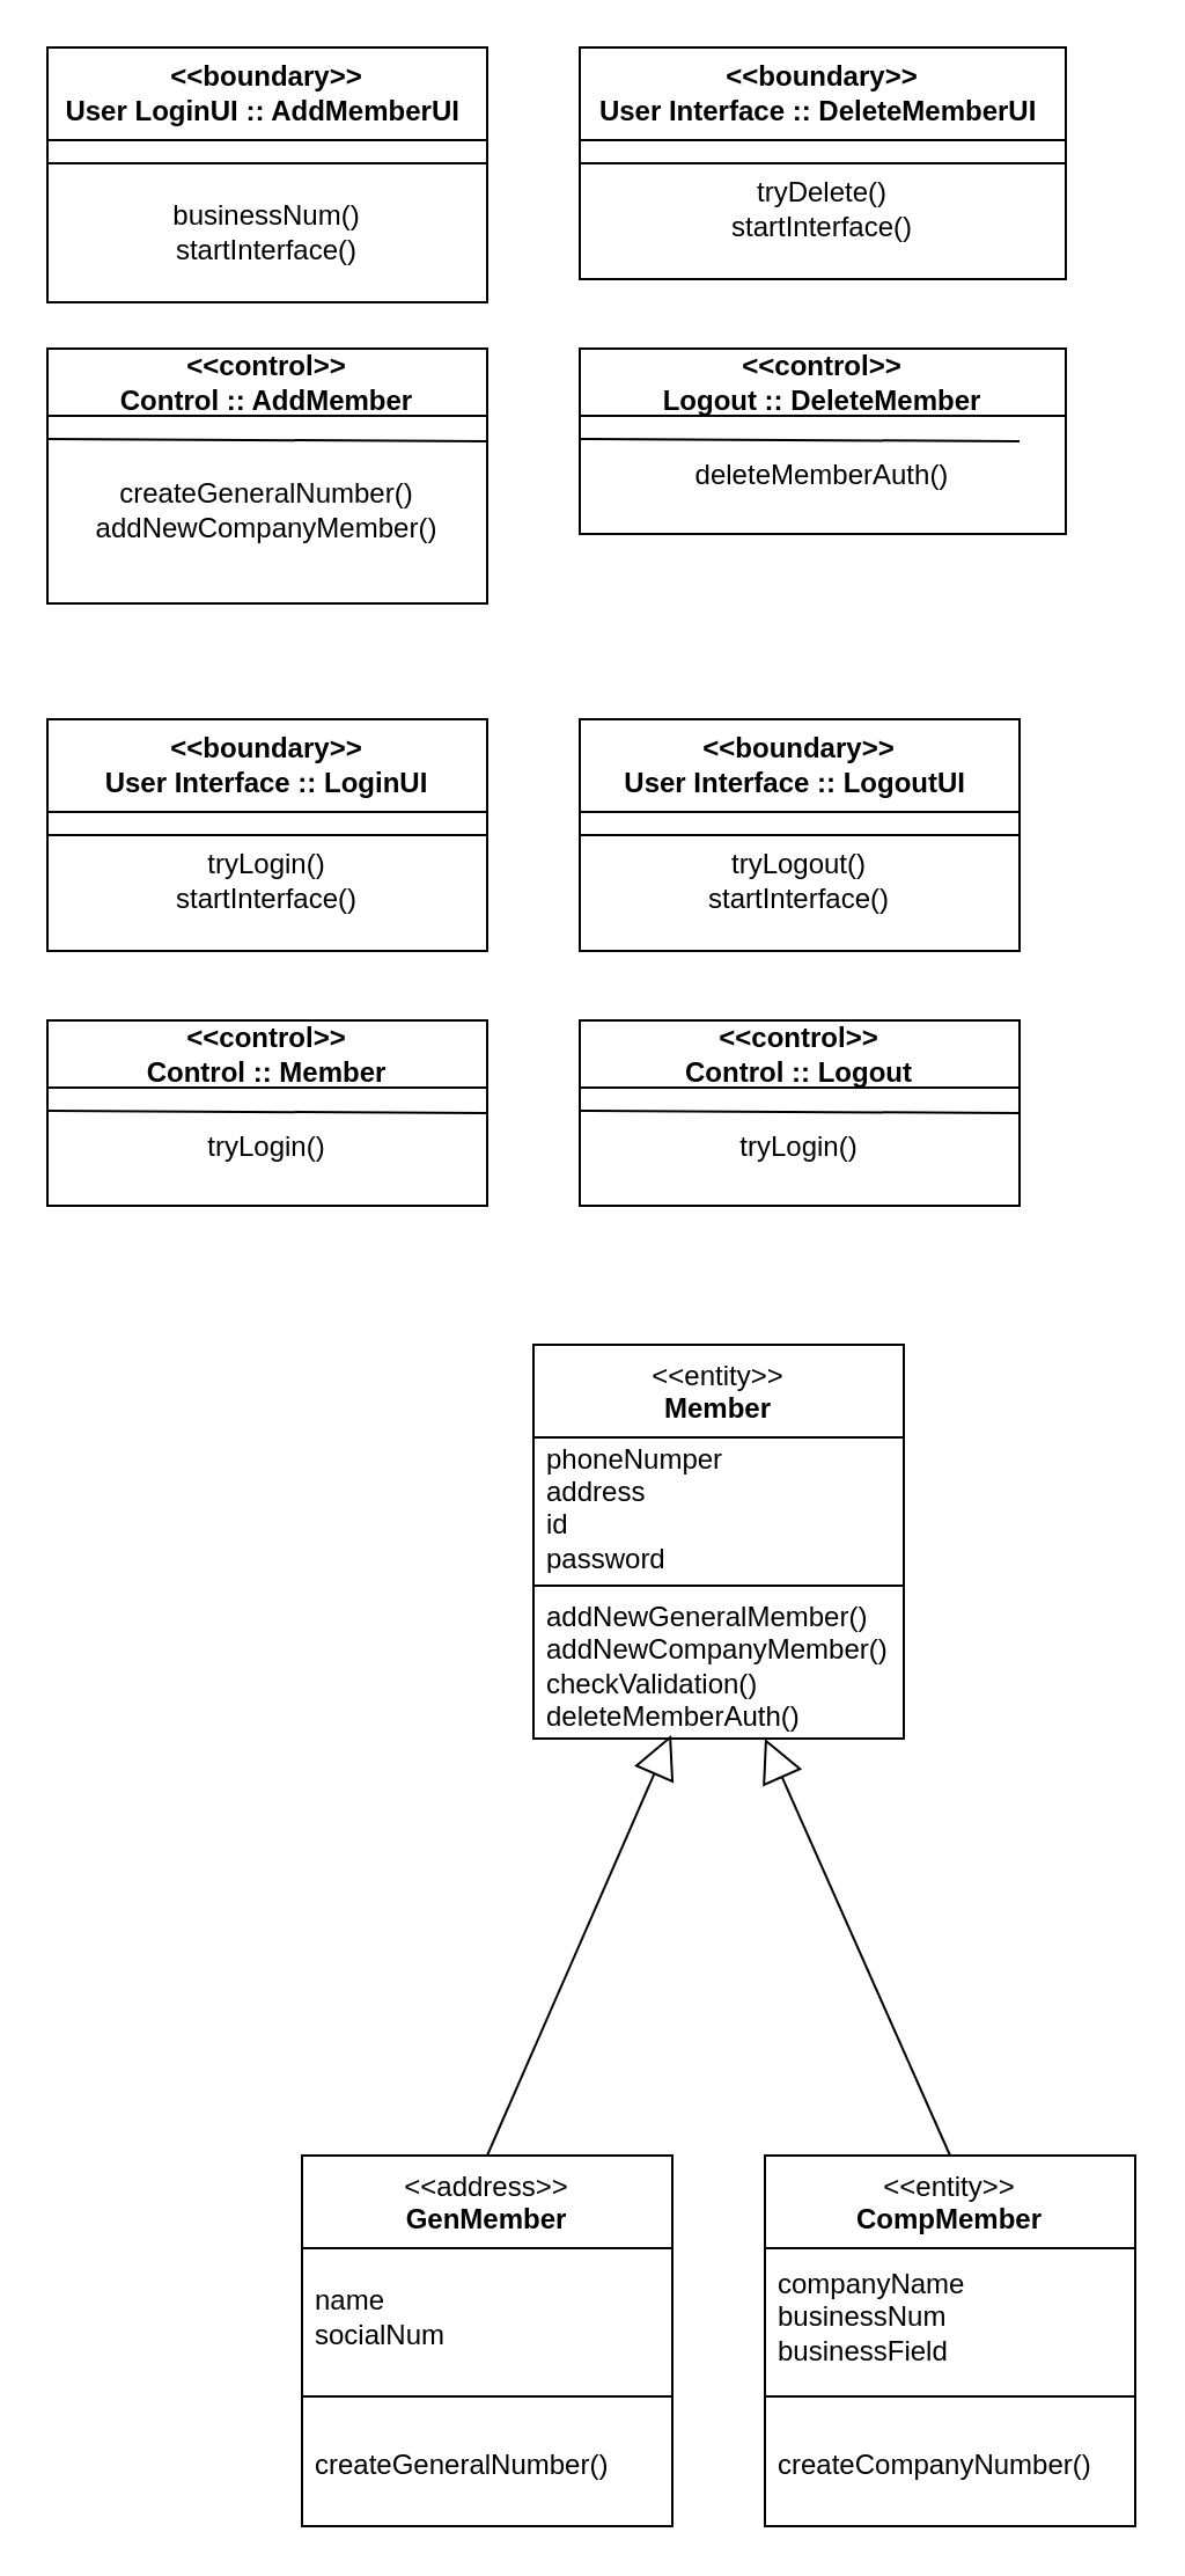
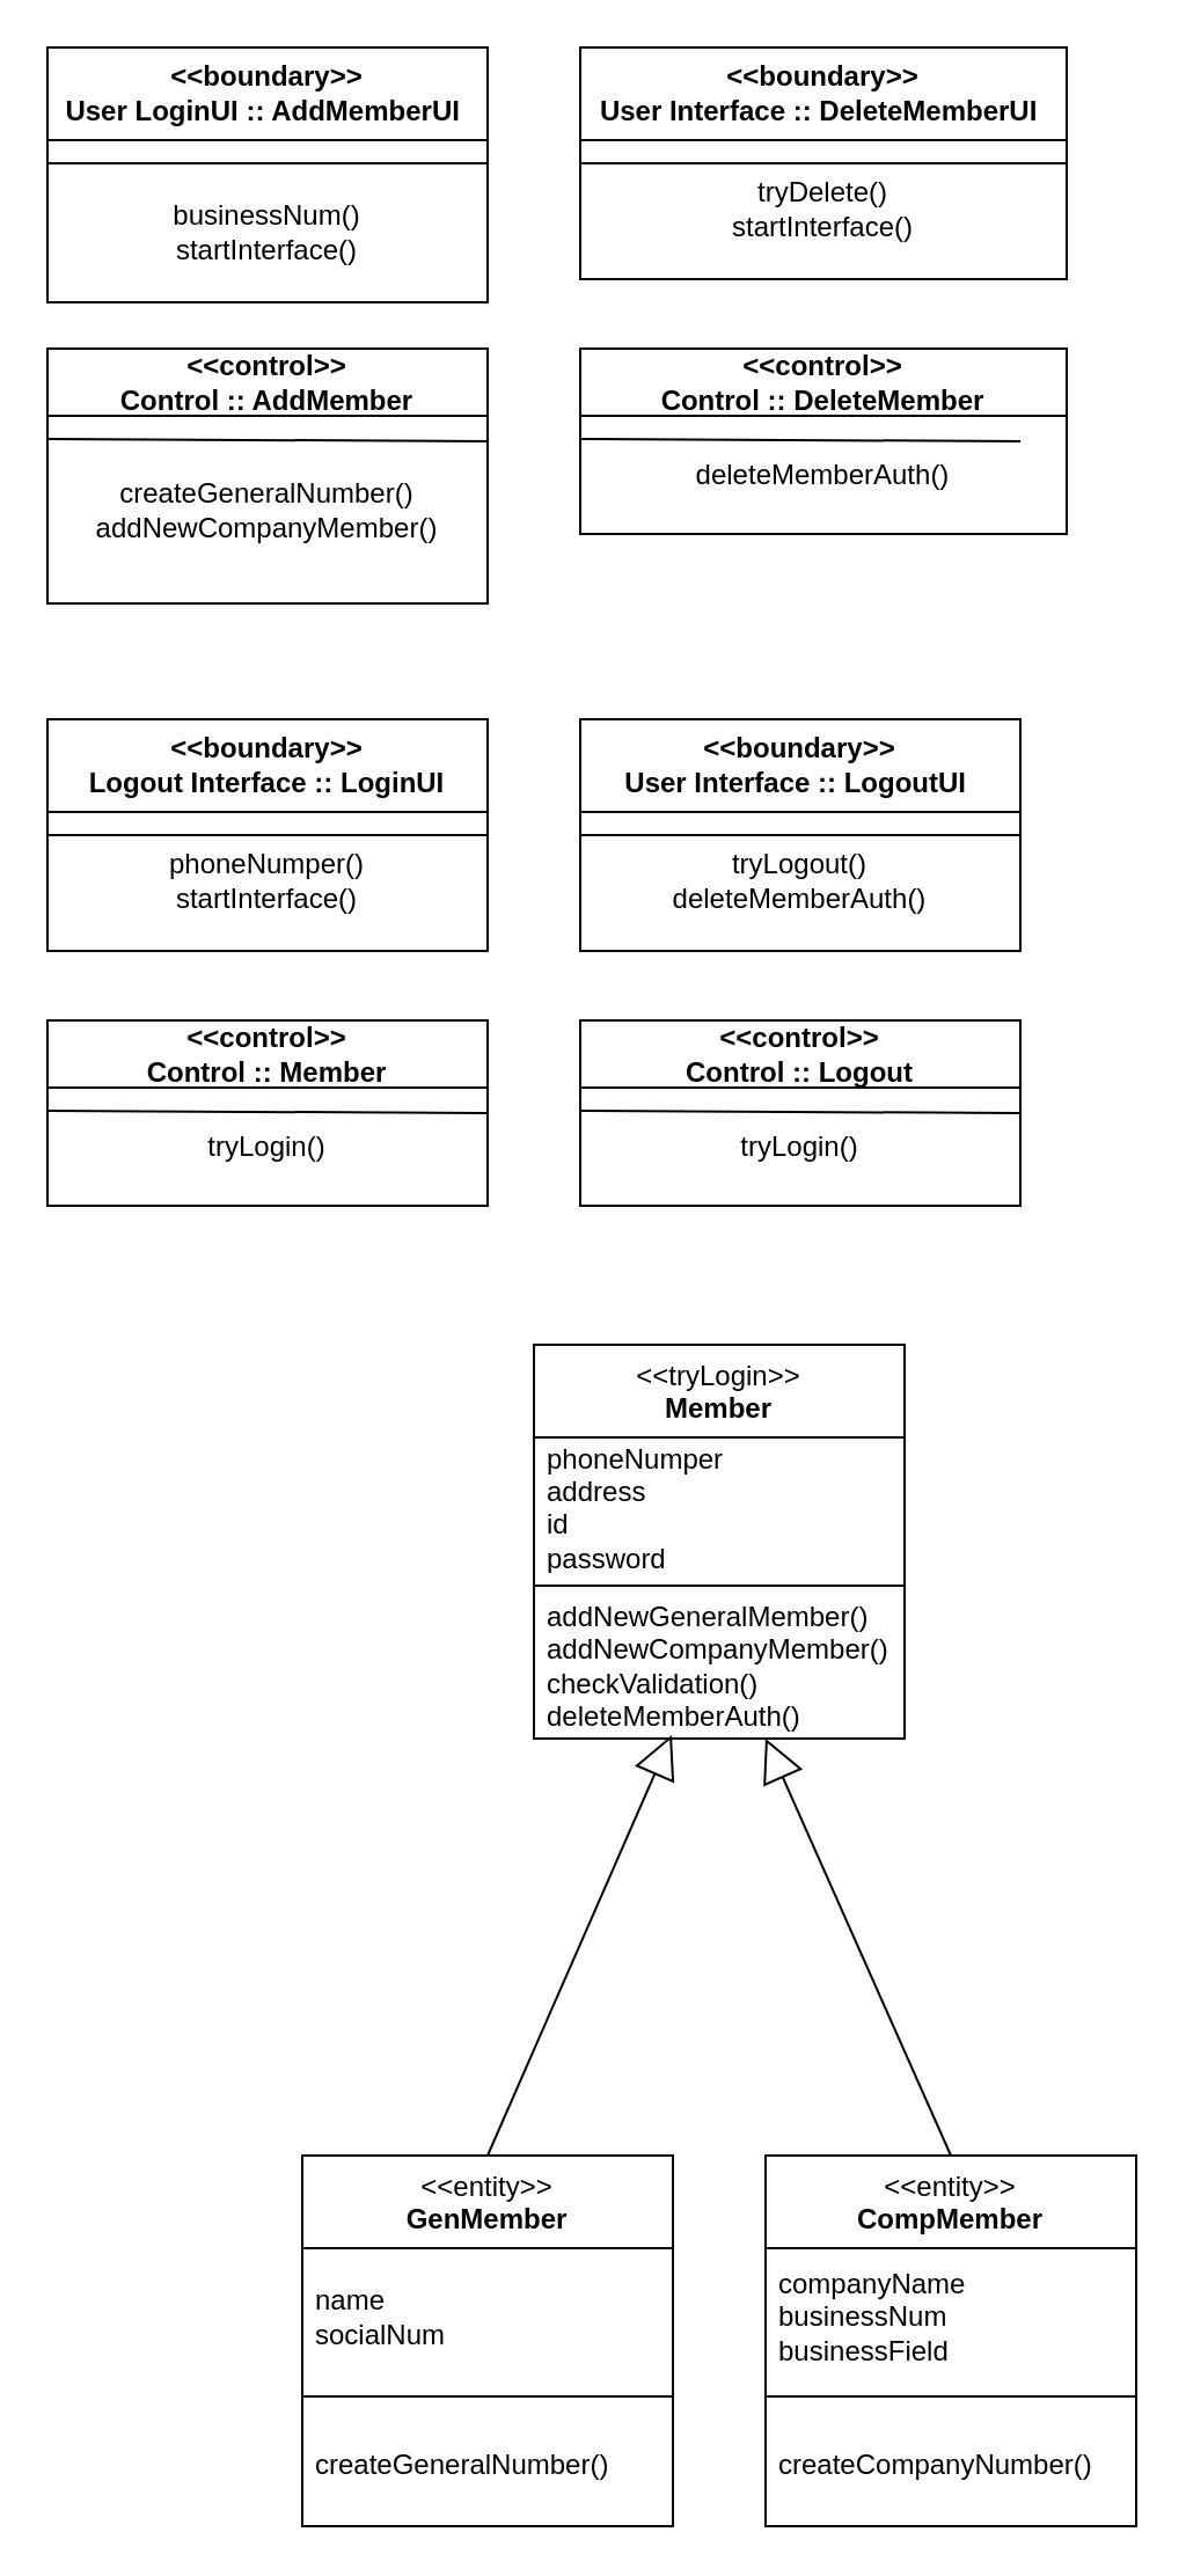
- <mxCell id="23" value="&amp;lt;&amp;lt;control&amp;gt;&amp;gt;&lt;br&gt;Logout :: DeleteMember" style="swimlane;fontStyle=1;align=center;verticalAlign=middle;childLayout=stackLayout;horizontal=1;startSize=29;horizontalStack=0;resizeParent=1;resizeParentMax=0;resizeLast=0;collapsible=0;marginBottom=0;html=1;whiteSpace=wrap;" vertex="1" parent="1"><mxGeometry x="250" y="150" width="210" height="80" as="geometry" /></mxCell>
+ <mxCell id="23" value="&amp;lt;&amp;lt;control&amp;gt;&amp;gt;&lt;br&gt;Control :: DeleteMember" style="swimlane;fontStyle=1;align=center;verticalAlign=middle;childLayout=stackLayout;horizontal=1;startSize=29;horizontalStack=0;resizeParent=1;resizeParentMax=0;resizeLast=0;collapsible=0;marginBottom=0;html=1;whiteSpace=wrap;" vertex="1" parent="1"><mxGeometry x="250" y="150" width="210" height="80" as="geometry" /></mxCell>
- <mxCell id="11" value="&amp;lt;&amp;lt;boundary&amp;gt;&amp;gt;&lt;br&gt;User Interface :: LoginUI" style="swimlane;fontStyle=1;align=center;verticalAlign=middle;childLayout=stackLayout;horizontal=1;startSize=40;horizontalStack=0;resizeParent=1;resizeParentMax=0;resizeLast=0;collapsible=0;marginBottom=0;html=1;whiteSpace=wrap;" vertex="1" parent="1"><mxGeometry x="20" y="310" width="190" height="100" as="geometry" /></mxCell>
+ <mxCell id="11" value="&amp;lt;&amp;lt;boundary&amp;gt;&amp;gt;&lt;br&gt;Logout Interface :: LoginUI" style="swimlane;fontStyle=1;align=center;verticalAlign=middle;childLayout=stackLayout;horizontal=1;startSize=40;horizontalStack=0;resizeParent=1;resizeParentMax=0;resizeLast=0;collapsible=0;marginBottom=0;html=1;whiteSpace=wrap;" vertex="1" parent="1"><mxGeometry x="20" y="310" width="190" height="100" as="geometry" /></mxCell>
- <mxCell id="13" value="tryLogin()&lt;br&gt;startInterface()" style="text;html=1;strokeColor=none;fillColor=none;align=center;verticalAlign=middle;whiteSpace=wrap;rounded=0;" vertex="1" parent="11"><mxGeometry y="40" width="190" height="60" as="geometry" /></mxCell>
+ <mxCell id="13" value="phoneNumper()&lt;br&gt;startInterface()" style="text;html=1;strokeColor=none;fillColor=none;align=center;verticalAlign=middle;whiteSpace=wrap;rounded=0;" vertex="1" parent="11"><mxGeometry y="40" width="190" height="60" as="geometry" /></mxCell>
- <mxCell id="7" value="tryLogout()&lt;br&gt;startInterface()" style="text;html=1;strokeColor=none;fillColor=none;align=center;verticalAlign=middle;whiteSpace=wrap;rounded=0;" vertex="1" parent="5"><mxGeometry y="40" width="190" height="60" as="geometry" /></mxCell>
+ <mxCell id="7" value="tryLogout()&lt;br&gt;deleteMemberAuth()" style="text;html=1;strokeColor=none;fillColor=none;align=center;verticalAlign=middle;whiteSpace=wrap;rounded=0;" vertex="1" parent="5"><mxGeometry y="40" width="190" height="60" as="geometry" /></mxCell>
- <mxCell id="29" value="&amp;lt;&amp;lt;entity&amp;gt;&amp;gt;&lt;br&gt;&lt;b&gt;Member&lt;/b&gt;" style="swimlane;fontStyle=0;align=center;verticalAlign=top;childLayout=stackLayout;horizontal=1;startSize=40;horizontalStack=0;resizeParent=1;resizeParentMax=0;resizeLast=0;collapsible=0;marginBottom=0;html=1;whiteSpace=wrap;" vertex="1" parent="1"><mxGeometry x="230" y="580" width="160" height="170" as="geometry" /></mxCell>
+ <mxCell id="29" value="&amp;lt;&amp;lt;tryLogin&amp;gt;&amp;gt;&lt;br&gt;&lt;b&gt;Member&lt;/b&gt;" style="swimlane;fontStyle=0;align=center;verticalAlign=top;childLayout=stackLayout;horizontal=1;startSize=40;horizontalStack=0;resizeParent=1;resizeParentMax=0;resizeLast=0;collapsible=0;marginBottom=0;html=1;whiteSpace=wrap;" vertex="1" parent="1"><mxGeometry x="230" y="580" width="160" height="170" as="geometry" /></mxCell>
- <mxCell id="33" value="&amp;lt;&amp;lt;address&amp;gt;&amp;gt;&lt;br&gt;&lt;b&gt;GenMember&lt;/b&gt;" style="swimlane;fontStyle=0;align=center;verticalAlign=top;childLayout=stackLayout;horizontal=1;startSize=40;horizontalStack=0;resizeParent=1;resizeParentMax=0;resizeLast=0;collapsible=0;marginBottom=0;html=1;whiteSpace=wrap;" vertex="1" parent="1"><mxGeometry x="130" y="930" width="160" height="160" as="geometry" /></mxCell>
+ <mxCell id="33" value="&amp;lt;&amp;lt;entity&amp;gt;&amp;gt;&lt;br&gt;&lt;b&gt;GenMember&lt;/b&gt;" style="swimlane;fontStyle=0;align=center;verticalAlign=top;childLayout=stackLayout;horizontal=1;startSize=40;horizontalStack=0;resizeParent=1;resizeParentMax=0;resizeLast=0;collapsible=0;marginBottom=0;html=1;whiteSpace=wrap;" vertex="1" parent="1"><mxGeometry x="130" y="930" width="160" height="160" as="geometry" /></mxCell>
